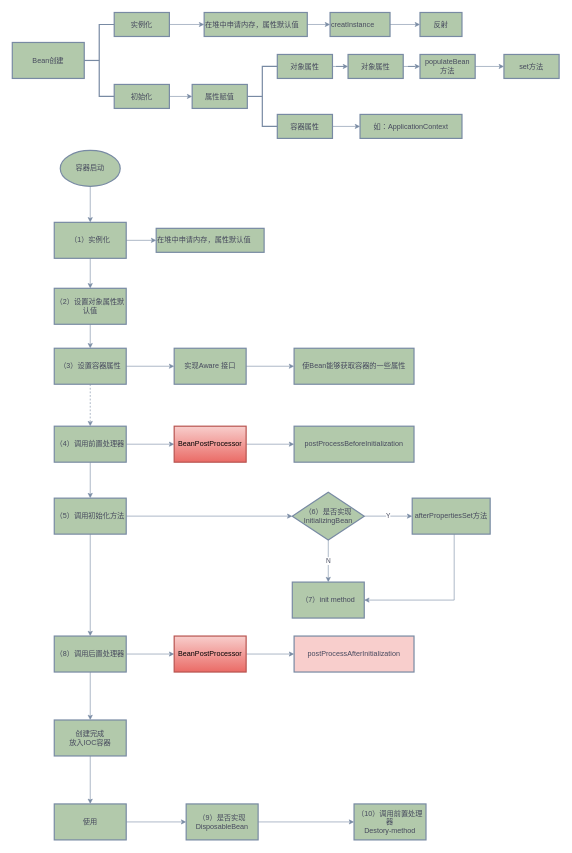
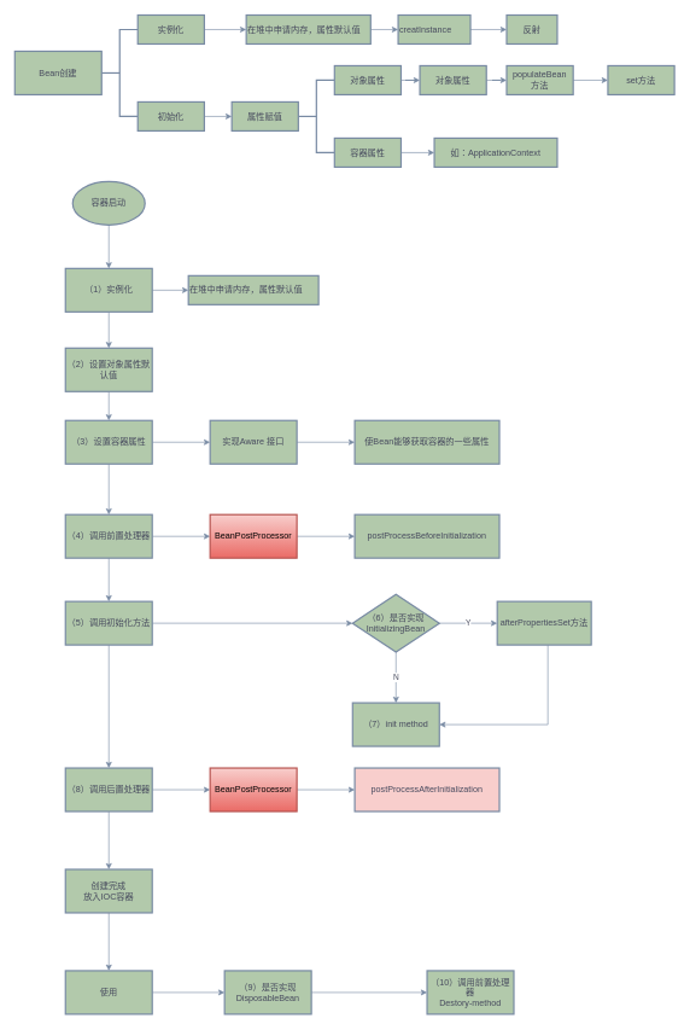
- <mxCell id="34" value="" style="edgeStyle=orthogonalEdgeStyle;rounded=0;orthogonalLoop=1;jettySize=auto;html=1;strokeColor=#788AA3;fontColor=#46495D;dashed=1;" parent="1" source="35" target="40" edge="1"><mxGeometry relative="1" as="geometry" /></mxCell>
+ <mxCell id="34" value="" style="edgeStyle=orthogonalEdgeStyle;rounded=0;orthogonalLoop=1;jettySize=auto;html=1;strokeColor=#788AA3;fontColor=#46495D;" parent="1" source="35" target="40" edge="1"><mxGeometry relative="1" as="geometry" /></mxCell>
